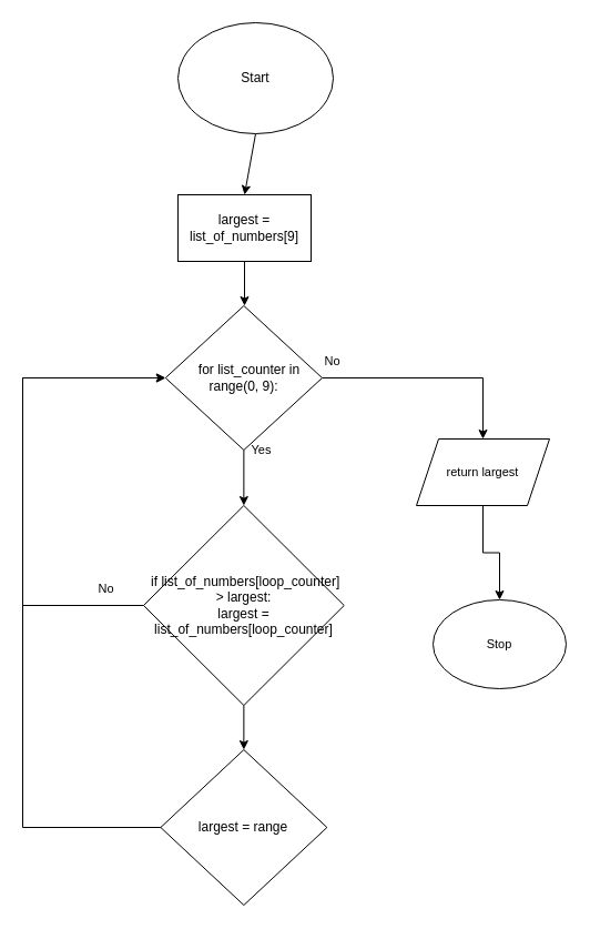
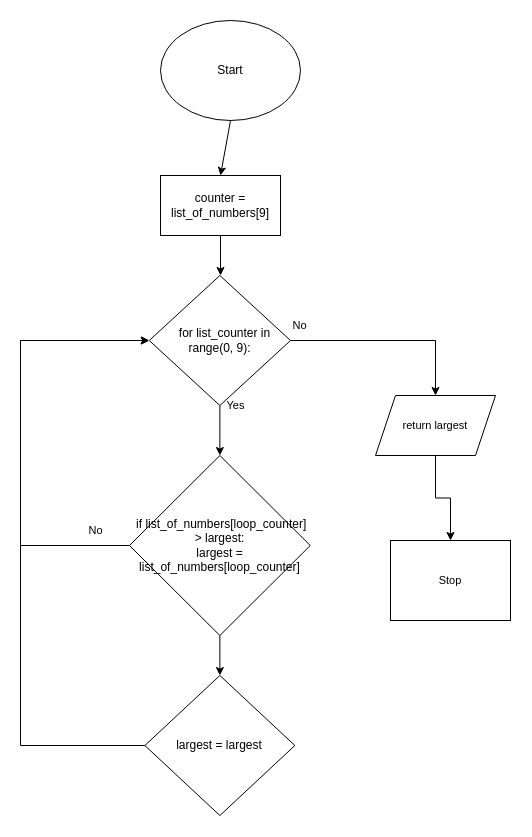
- <mxCell id="5" value="largest = list_of_numbers[9]" style="rounded=0;whiteSpace=wrap;html=1;" vertex="1" parent="1"><mxGeometry x="160" y="175" width="120" height="60" as="geometry" /></mxCell>
+ <mxCell id="5" value="counter = list_of_numbers[9]" style="rounded=0;whiteSpace=wrap;html=1;" vertex="1" parent="1"><mxGeometry x="160" y="175" width="120" height="60" as="geometry" /></mxCell>
- <mxCell id="18" value="Stop" style="ellipse;whiteSpace=wrap;html=1;fontFamily=Helvetica;fontSize=11;fontColor=default;" vertex="1" parent="1"><mxGeometry x="390" y="540" width="120" height="80" as="geometry" /></mxCell>
+ <mxCell id="18" value="Stop" style="whiteSpace=wrap;html=1;fontFamily=Helvetica;fontSize=11;fontColor=default;rounded=0;" vertex="1" parent="1"><mxGeometry x="390" y="540" width="120" height="80" as="geometry" /></mxCell>
- <mxCell id="13" value="largest = range" style="rhombus;whiteSpace=wrap;html=1;" vertex="1" parent="1"><mxGeometry x="144.37" y="675" width="150" height="140" as="geometry" /></mxCell>
+ <mxCell id="13" value="largest = largest" style="rhombus;whiteSpace=wrap;html=1;" vertex="1" parent="1"><mxGeometry x="144.37" y="675" width="150" height="140" as="geometry" /></mxCell>
